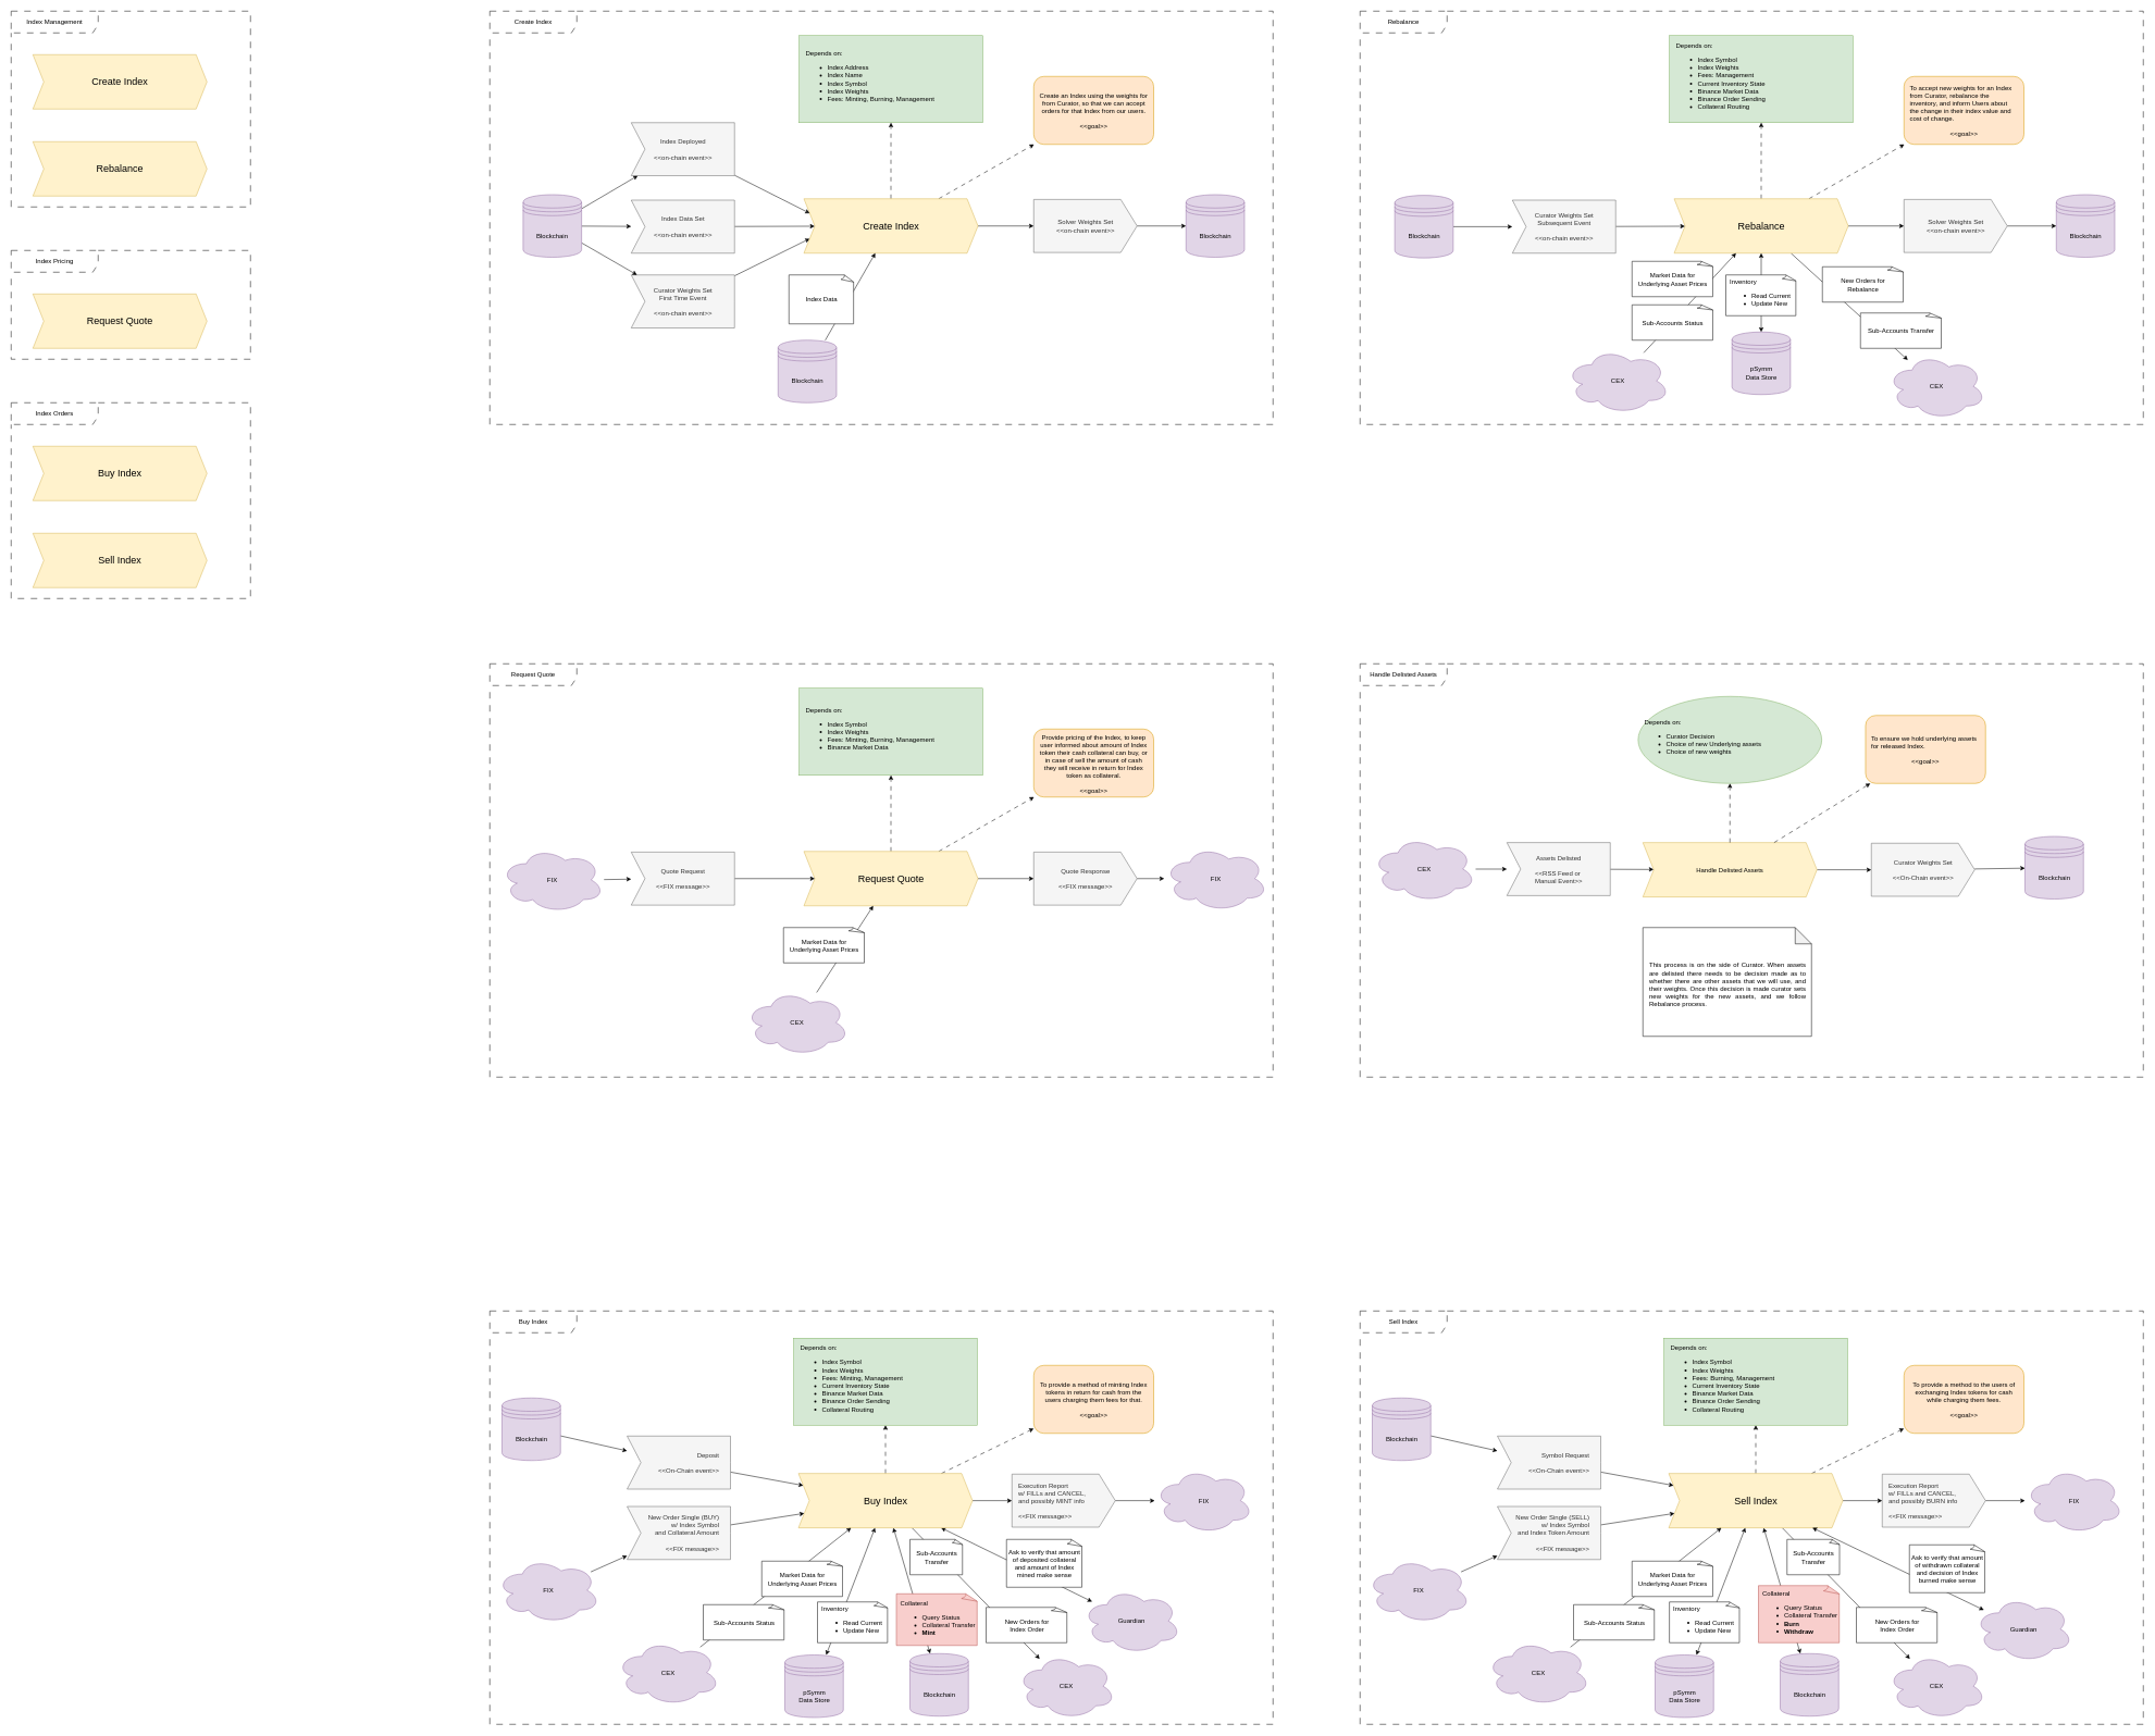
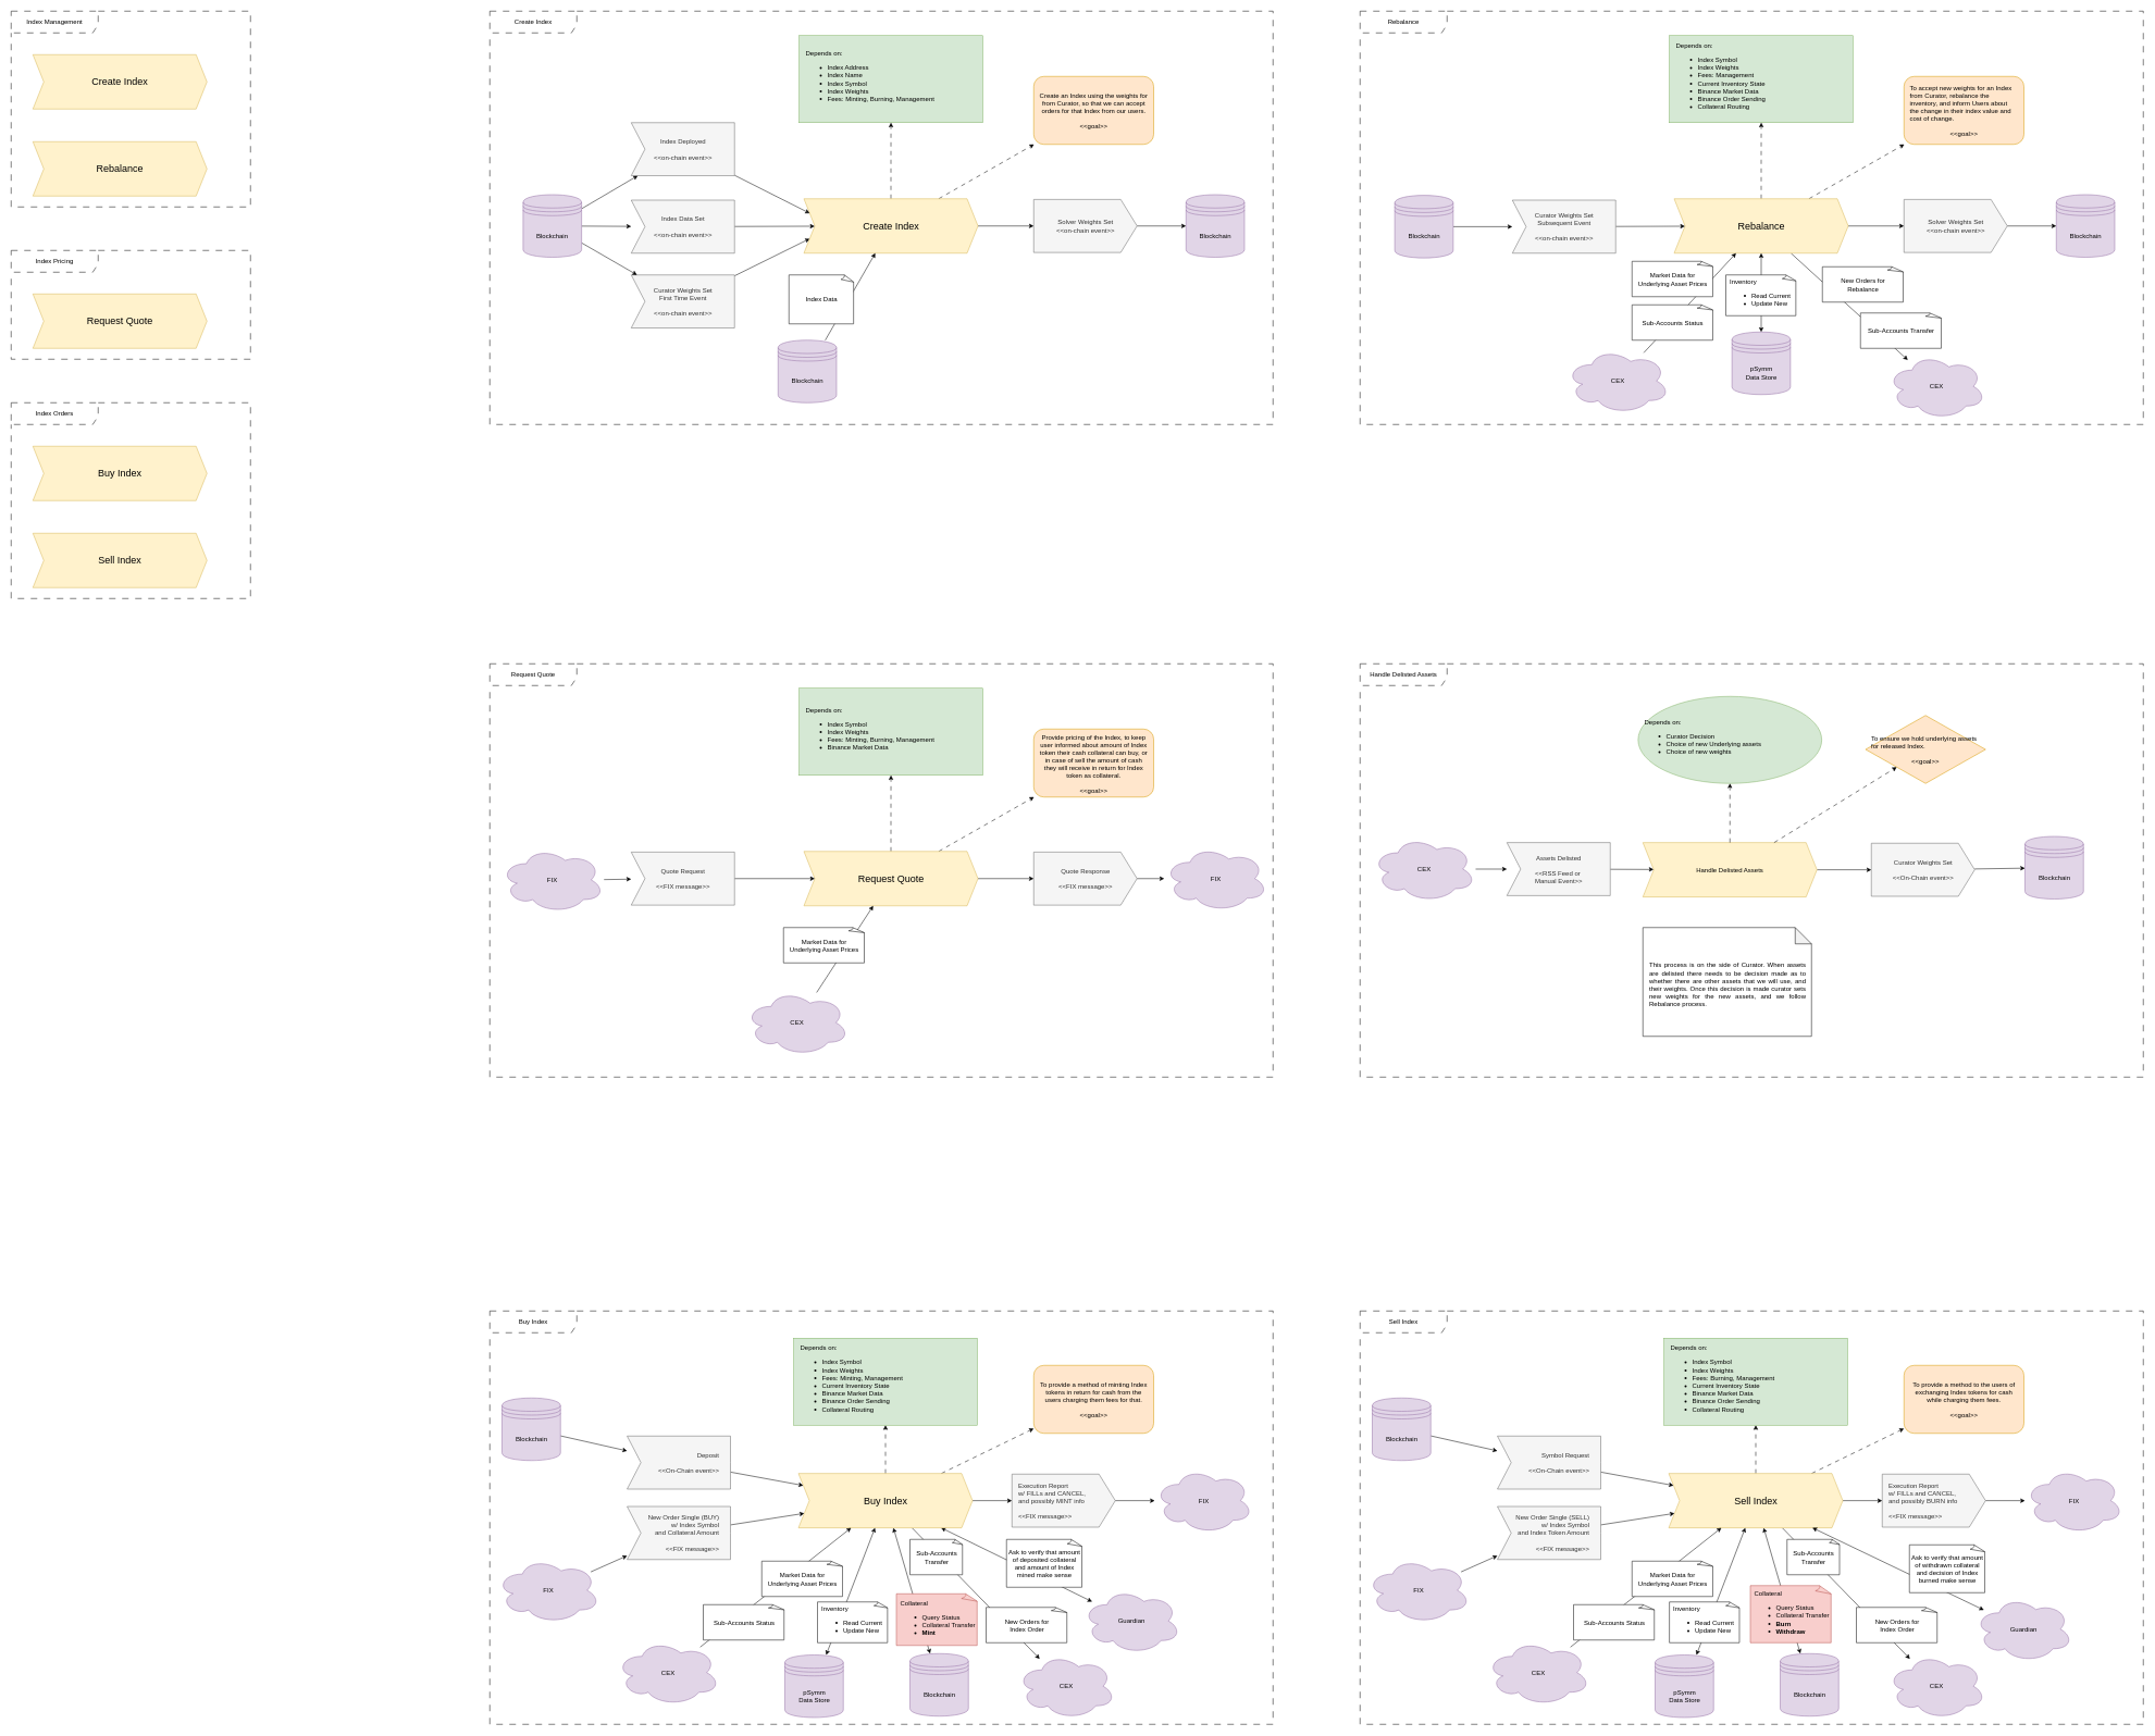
- <mxCell id="155" value="&lt;p style=&quot;margin: 0px; font-variant-numeric: normal; font-variant-east-asian: normal; font-variant-alternates: normal; font-size-adjust: none; font-kerning: auto; font-optical-sizing: auto; font-feature-settings: normal; font-variation-settings: normal; font-variant-position: normal; font-stretch: normal; line-height: normal; text-align: start;&quot; class=&quot;p1&quot;&gt;To ensure we hold underlying assets for released Index.&lt;/p&gt;&lt;p style=&quot;margin: 0px; font-variant-numeric: normal; font-variant-east-asian: normal; font-variant-alternates: normal; font-size-adjust: none; font-kerning: auto; font-optical-sizing: auto; font-feature-settings: normal; font-variation-settings: normal; font-variant-position: normal; font-stretch: normal; line-height: normal;&quot; class=&quot;p1&quot;&gt;&lt;br&gt;&lt;/p&gt;&lt;p style=&quot;margin: 0px; font-variant-numeric: normal; font-variant-east-asian: normal; font-variant-alternates: normal; font-size-adjust: none; font-kerning: auto; font-optical-sizing: auto; font-feature-settings: normal; font-variation-settings: normal; font-variant-position: normal; font-stretch: normal; line-height: normal;&quot; class=&quot;p1&quot;&gt;&amp;lt;&amp;lt;goal&amp;gt;&amp;gt;&lt;/p&gt;" style="rounded=1;whiteSpace=wrap;html=1;fillColor=#ffe6cc;strokeColor=#d79b00;spacingLeft=10;spacingBottom=10;spacingTop=10;spacingRight=10;align=center;" vertex="1" parent="1"><mxGeometry x="3429.42" y="1315" width="220.58" height="125" as="geometry" /></mxCell>
+ <mxCell id="155" value="&lt;p style=&quot;margin: 0px; font-variant-numeric: normal; font-variant-east-asian: normal; font-variant-alternates: normal; font-size-adjust: none; font-kerning: auto; font-optical-sizing: auto; font-feature-settings: normal; font-variation-settings: normal; font-variant-position: normal; font-stretch: normal; line-height: normal; text-align: start;&quot; class=&quot;p1&quot;&gt;To ensure we hold underlying assets for released Index.&lt;/p&gt;&lt;p style=&quot;margin: 0px; font-variant-numeric: normal; font-variant-east-asian: normal; font-variant-alternates: normal; font-size-adjust: none; font-kerning: auto; font-optical-sizing: auto; font-feature-settings: normal; font-variation-settings: normal; font-variant-position: normal; font-stretch: normal; line-height: normal;&quot; class=&quot;p1&quot;&gt;&lt;br&gt;&lt;/p&gt;&lt;p style=&quot;margin: 0px; font-variant-numeric: normal; font-variant-east-asian: normal; font-variant-alternates: normal; font-size-adjust: none; font-kerning: auto; font-optical-sizing: auto; font-feature-settings: normal; font-variation-settings: normal; font-variant-position: normal; font-stretch: normal; line-height: normal;&quot; class=&quot;p1&quot;&gt;&amp;lt;&amp;lt;goal&amp;gt;&amp;gt;&lt;/p&gt;" style="rhombus;whiteSpace=wrap;html=1;fillColor=#ffe6cc;strokeColor=#d79b00;spacingLeft=10;spacingBottom=10;spacingTop=10;spacingRight=10;align=center;" vertex="1" parent="1"><mxGeometry x="3429.42" y="1315" width="220.58" height="125" as="geometry" /></mxCell>
- <mxCell id="131" value="&lt;div&gt;&lt;div&gt;Collateral&lt;/div&gt;&lt;ul&gt;&lt;li&gt;Query Status&lt;/li&gt;&lt;li&gt;Collateral Transfer&lt;/li&gt;&lt;li&gt;&lt;b&gt;Burn&lt;/b&gt;&lt;/li&gt;&lt;li&gt;&lt;b&gt;Withdraw&lt;/b&gt;&lt;/li&gt;&lt;/ul&gt;&lt;/div&gt;" style="whiteSpace=wrap;html=1;shape=mxgraph.basic.document;align=left;spacingLeft=5;spacingTop=5;fillColor=#f8cecc;strokeColor=#b85450;" vertex="1" parent="1"><mxGeometry x="3232.5" y="2915" width="150" height="105" as="geometry" /></mxCell>
+ <mxCell id="131" value="&lt;div&gt;&lt;div&gt;Collateral&lt;/div&gt;&lt;ul&gt;&lt;li&gt;Query Status&lt;/li&gt;&lt;li&gt;Collateral Transfer&lt;/li&gt;&lt;li&gt;&lt;b&gt;Burn&lt;/b&gt;&lt;/li&gt;&lt;li&gt;&lt;b&gt;Withdraw&lt;/b&gt;&lt;/li&gt;&lt;/ul&gt;&lt;/div&gt;" style="whiteSpace=wrap;html=1;shape=mxgraph.basic.document;align=left;spacingLeft=5;spacingTop=5;fillColor=#f8cecc;strokeColor=#b85450;" vertex="1" parent="1"><mxGeometry x="3217.5" y="2915" width="150" height="105" as="geometry" /></mxCell>
